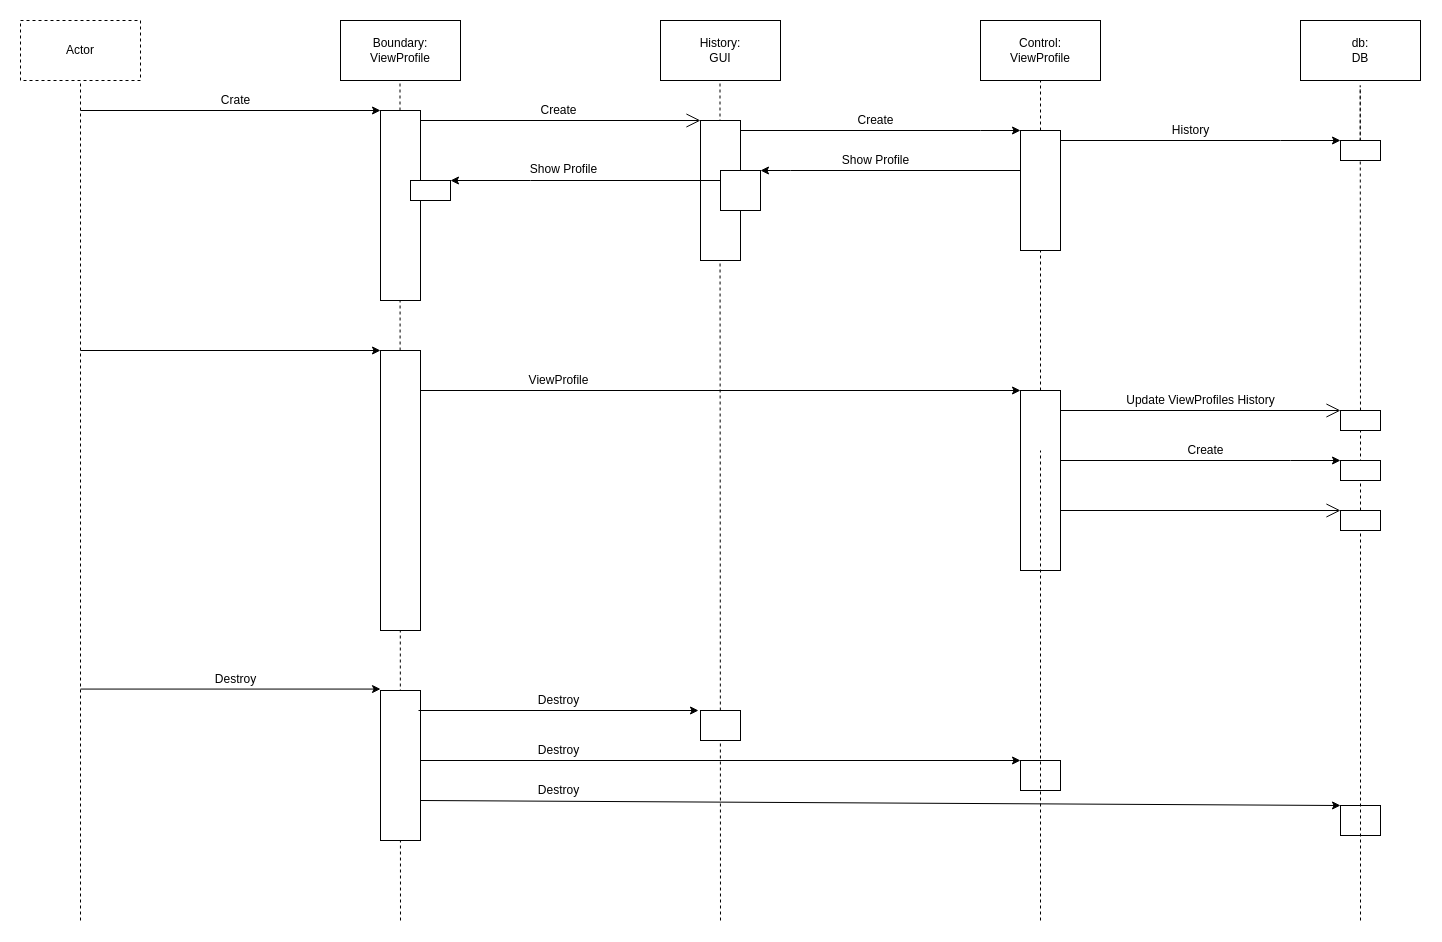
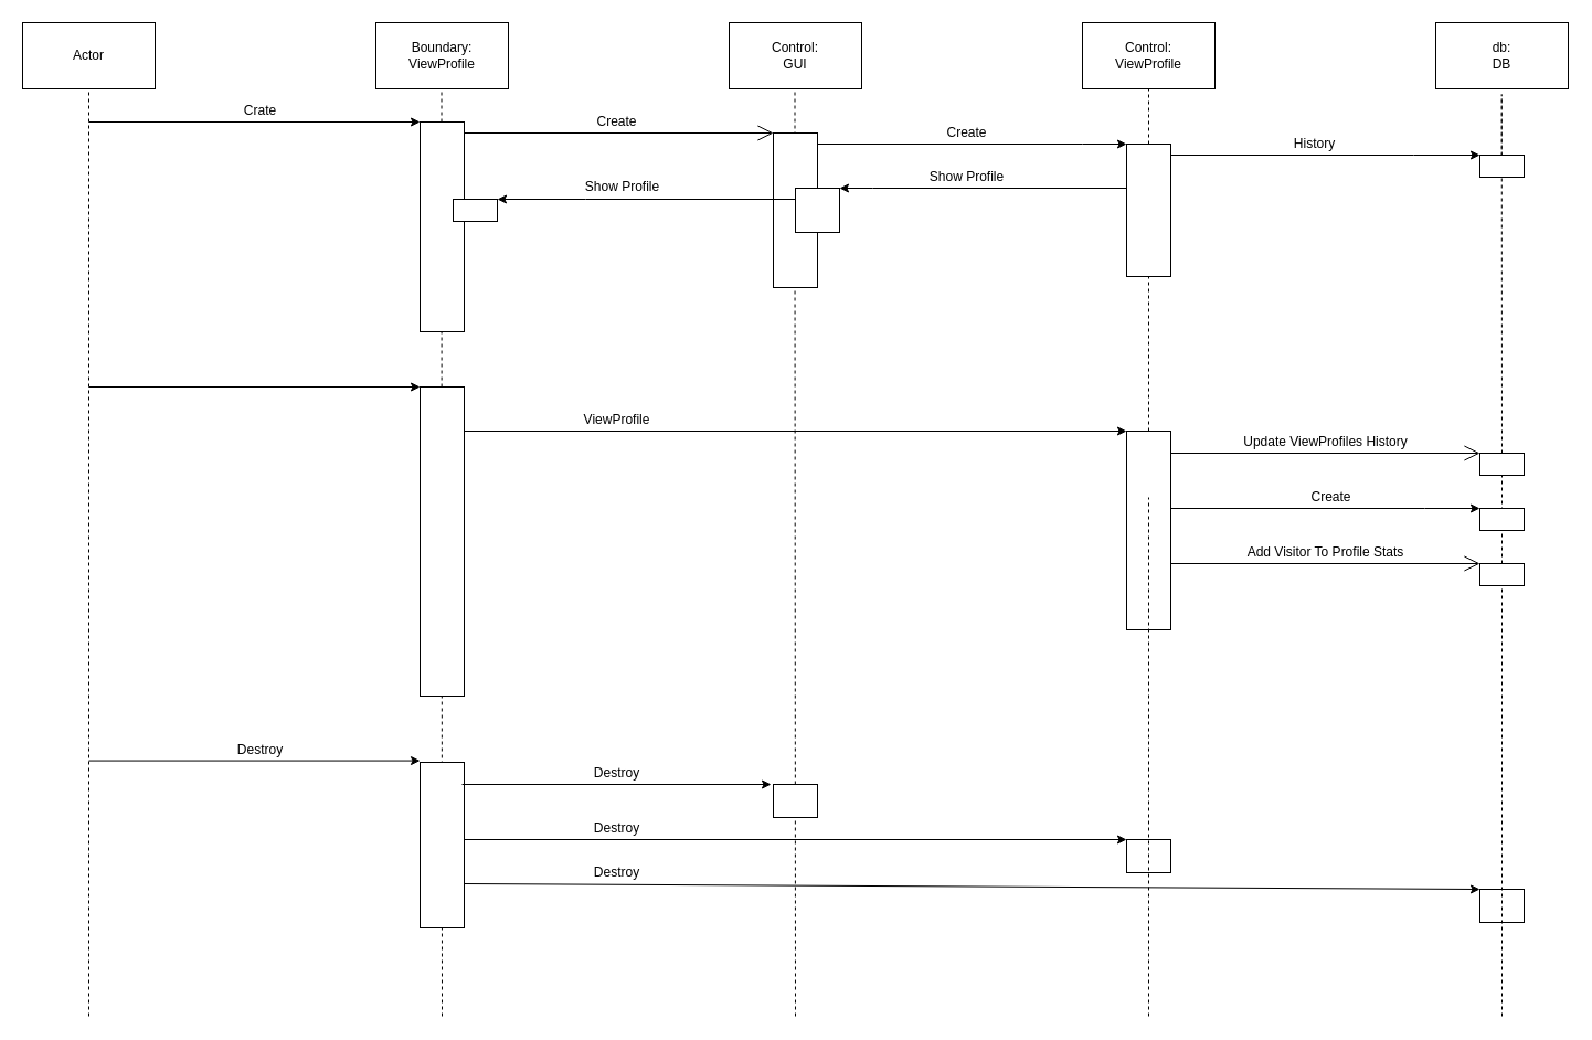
- <mxCell id="6" value="Actor" style="rounded=0;whiteSpace=wrap;html=1;dashed=1;" parent="1" vertex="1"><mxGeometry x="20" y="20" width="120" height="60" as="geometry" /></mxCell>
+ <mxCell id="6" value="Actor" style="rounded=0;whiteSpace=wrap;html=1;" parent="1" vertex="1"><mxGeometry x="20" y="20" width="120" height="60" as="geometry" /></mxCell>
- <mxCell id="9" value="History:&lt;br&gt;GUI" style="rounded=0;whiteSpace=wrap;html=1;" parent="1" vertex="1"><mxGeometry x="660" y="20" width="120" height="60" as="geometry" /></mxCell>
+ <mxCell id="9" value="Control:&lt;br&gt;GUI" style="rounded=0;whiteSpace=wrap;html=1;" parent="1" vertex="1"><mxGeometry x="660" y="20" width="120" height="60" as="geometry" /></mxCell>
+ <mxCell id="58" value="Add Visitor To Profile Stats" style="text;html=1;align=center;verticalAlign=middle;resizable=0;points=[];autosize=1;" vertex="1" parent="1"><mxGeometry x="1120" y="490" width="160" height="20" as="geometry" /></mxCell>
